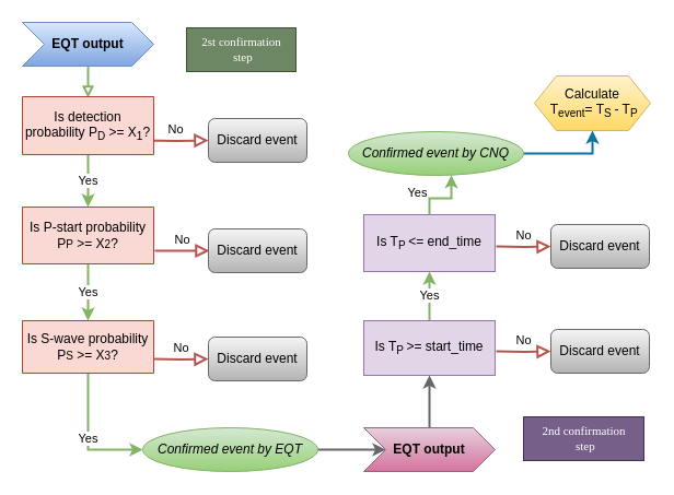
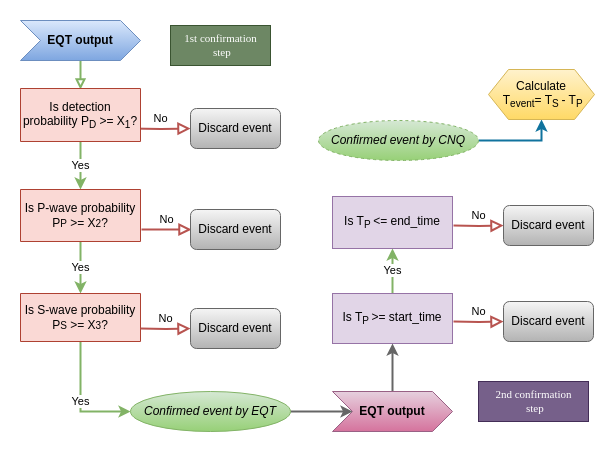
- <mxCell id="32" value="2st confirmation&lt;div style=&quot;font-size: 11px;&quot;&gt;&amp;nbsp;step&lt;/div&gt;" style="text;html=1;align=center;verticalAlign=middle;resizable=0;points=[];autosize=1;strokeColor=#3A5431;fillColor=#6d8764;fontColor=#ffffff;fontStyle=0;fontFamily=Tahoma;fontSize=11;" vertex="1" parent="1"><mxGeometry x="170" y="25" width="100" height="40" as="geometry" /></mxCell>
+ <mxCell id="32" value="1st confirmation&lt;div style=&quot;font-size: 11px;&quot;&gt;&amp;nbsp;step&lt;/div&gt;" style="text;html=1;align=center;verticalAlign=middle;resizable=0;points=[];autosize=1;strokeColor=#3A5431;fillColor=#6d8764;fontColor=#ffffff;fontStyle=0;fontFamily=Tahoma;fontSize=11;" vertex="1" parent="1"><mxGeometry x="170" y="25" width="100" height="40" as="geometry" /></mxCell>
- <mxCell id="31" value="&lt;span style=&quot;font-style: italic;&quot;&gt;Confirmed event by CNQ&lt;/span&gt;" style="ellipse;whiteSpace=wrap;html=1;fillColor=#d5e8d4;gradientColor=#97d077;strokeColor=#82b366;" vertex="1" parent="1"><mxGeometry x="318" y="120" width="160" height="40" as="geometry" /></mxCell>
+ <mxCell id="31" value="&lt;span style=&quot;font-style: italic;&quot;&gt;Confirmed event by CNQ&lt;/span&gt;" style="ellipse;whiteSpace=wrap;html=1;fillColor=#d5e8d4;gradientColor=#97d077;strokeColor=#82b366;dashed=1;" vertex="1" parent="1"><mxGeometry x="318" y="120" width="160" height="40" as="geometry" /></mxCell>
- <mxCell id="28" value="" style="edgeStyle=orthogonalEdgeStyle;rounded=0;orthogonalLoop=1;jettySize=auto;html=1;fillColor=#d5e8d4;gradientColor=#97d077;strokeColor=#82b366;strokeWidth=2;" edge="1" parent="1" source="21" target="31"><mxGeometry relative="1" as="geometry"><mxPoint x="392" y="196" as="sourcePoint" /><mxPoint x="392" y="108" as="targetPoint" /><Array as="points"><mxPoint x="392" y="181" /><mxPoint x="412" y="181" /></Array></mxGeometry></mxCell>
- <mxCell id="29" value="Yes" style="edgeLabel;html=1;align=center;verticalAlign=middle;resizable=0;points=[];" vertex="1" connectable="0" parent="28"><mxGeometry x="0.455" y="-1" relative="1" as="geometry"><mxPoint x="-33" as="offset" /></mxGeometry></mxCell>
- <mxCell id="10" value="Is P-start probability P&lt;span style=&quot;font-size: 10px;&quot;&gt;P&lt;/span&gt;&amp;nbsp;&amp;gt;= X&lt;span style=&quot;font-size: 10px;&quot;&gt;2&lt;/span&gt;?" style="shape=parallelogram;perimeter=parallelogramPerimeter;whiteSpace=wrap;html=1;fixedSize=1;size=-160;fillColor=#fad9d5;strokeColor=#ae4132;" vertex="1" parent="1"><mxGeometry x="20" y="189" width="120" height="52" as="geometry" /></mxCell>
+ <mxCell id="10" value="Is P-wave probability P&lt;span style=&quot;font-size: 10px;&quot;&gt;P&lt;/span&gt;&amp;nbsp;&amp;gt;= X&lt;span style=&quot;font-size: 10px;&quot;&gt;2&lt;/span&gt;?" style="shape=parallelogram;perimeter=parallelogramPerimeter;whiteSpace=wrap;html=1;fixedSize=1;size=-160;fillColor=#fad9d5;strokeColor=#ae4132;" vertex="1" parent="1"><mxGeometry x="20" y="189" width="120" height="52" as="geometry" /></mxCell>
